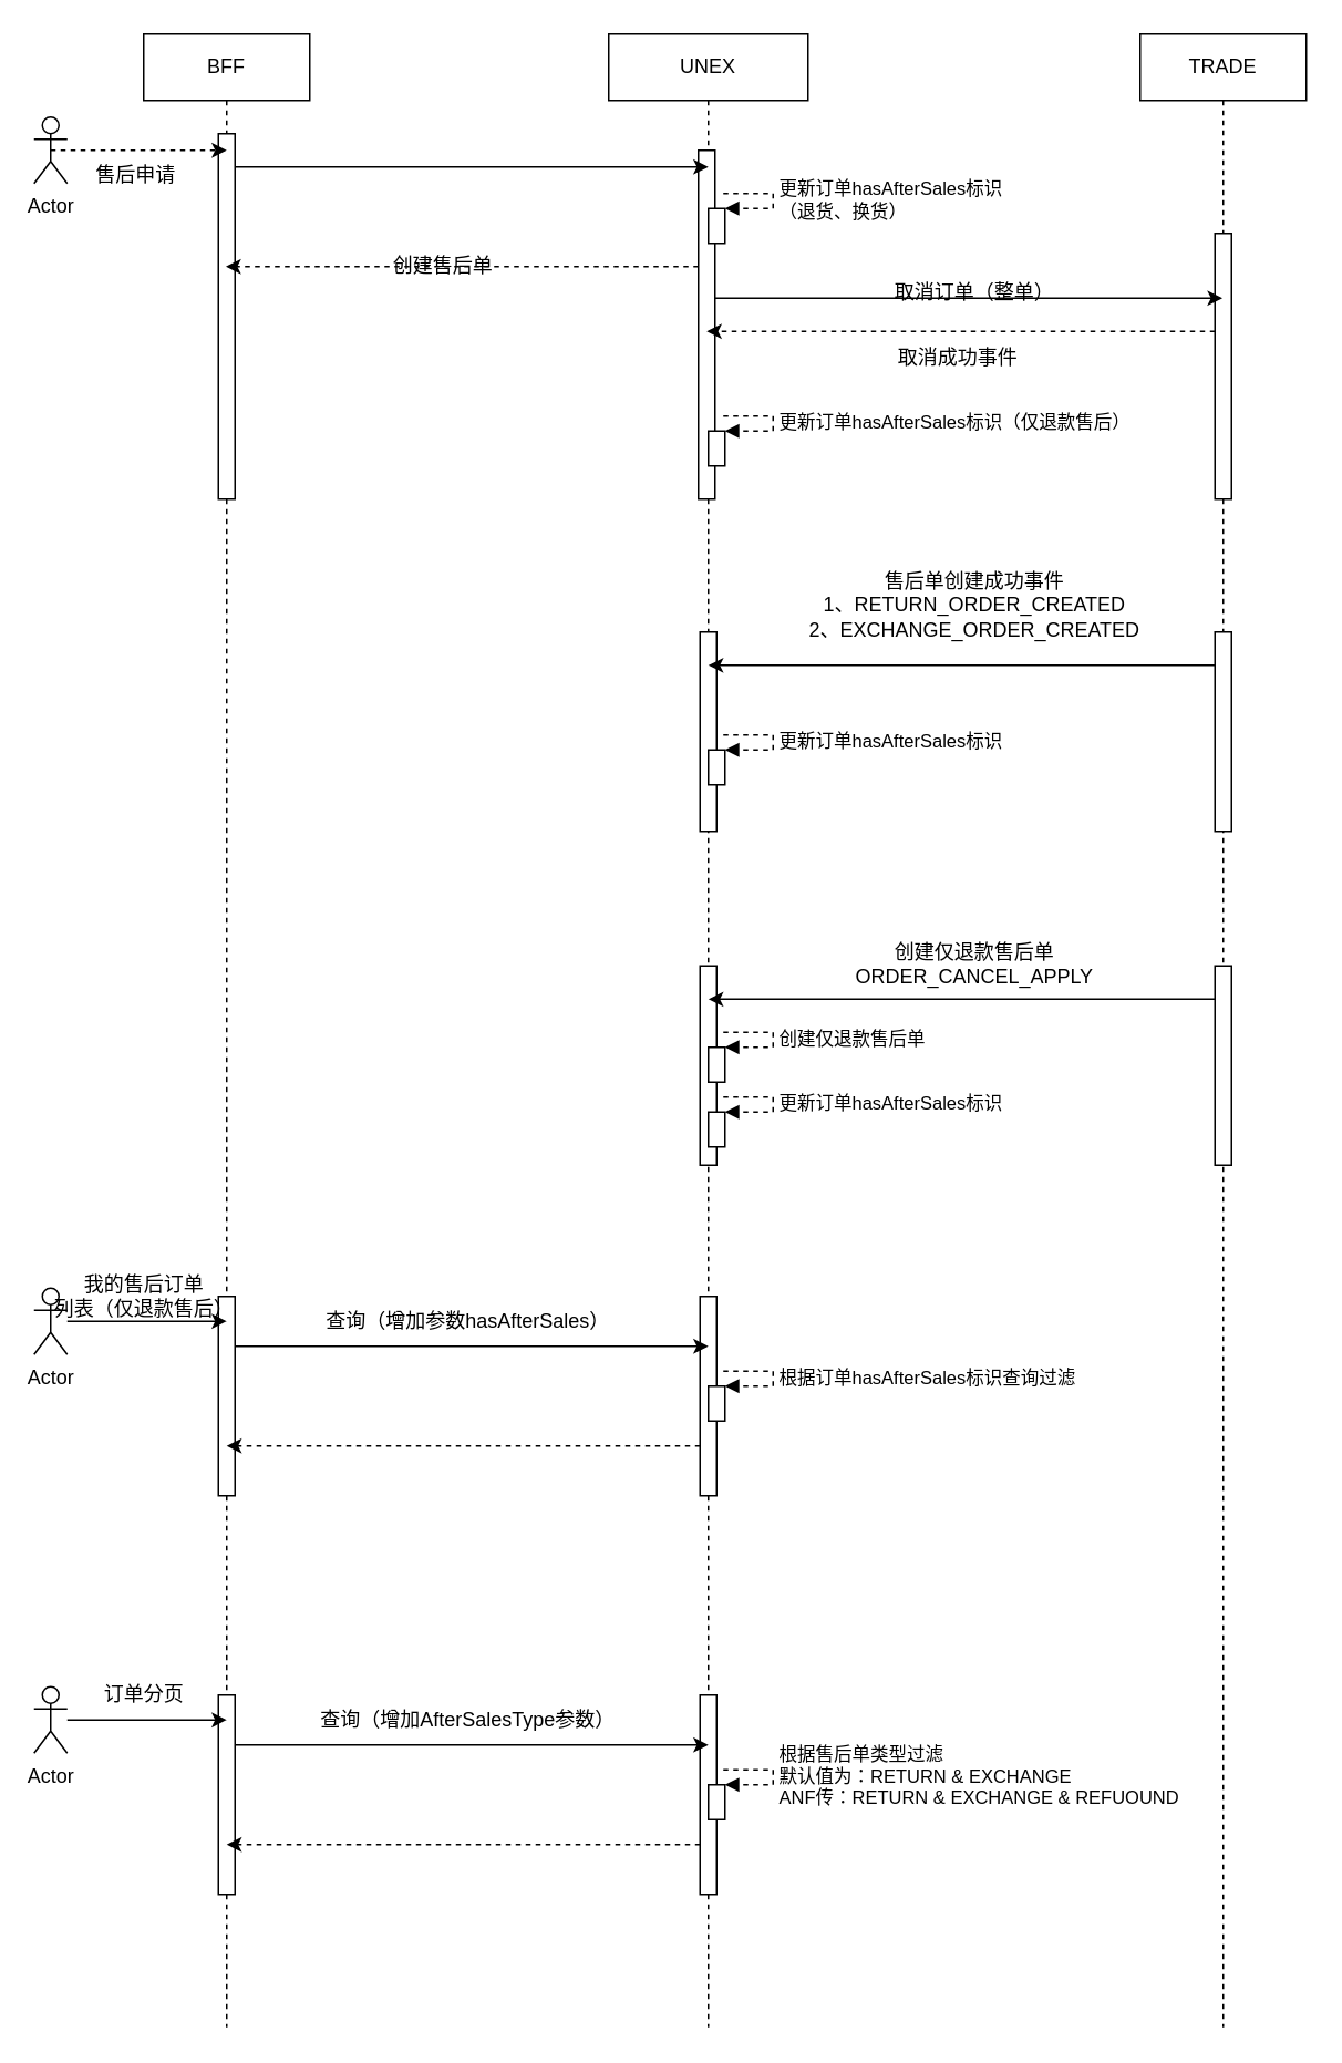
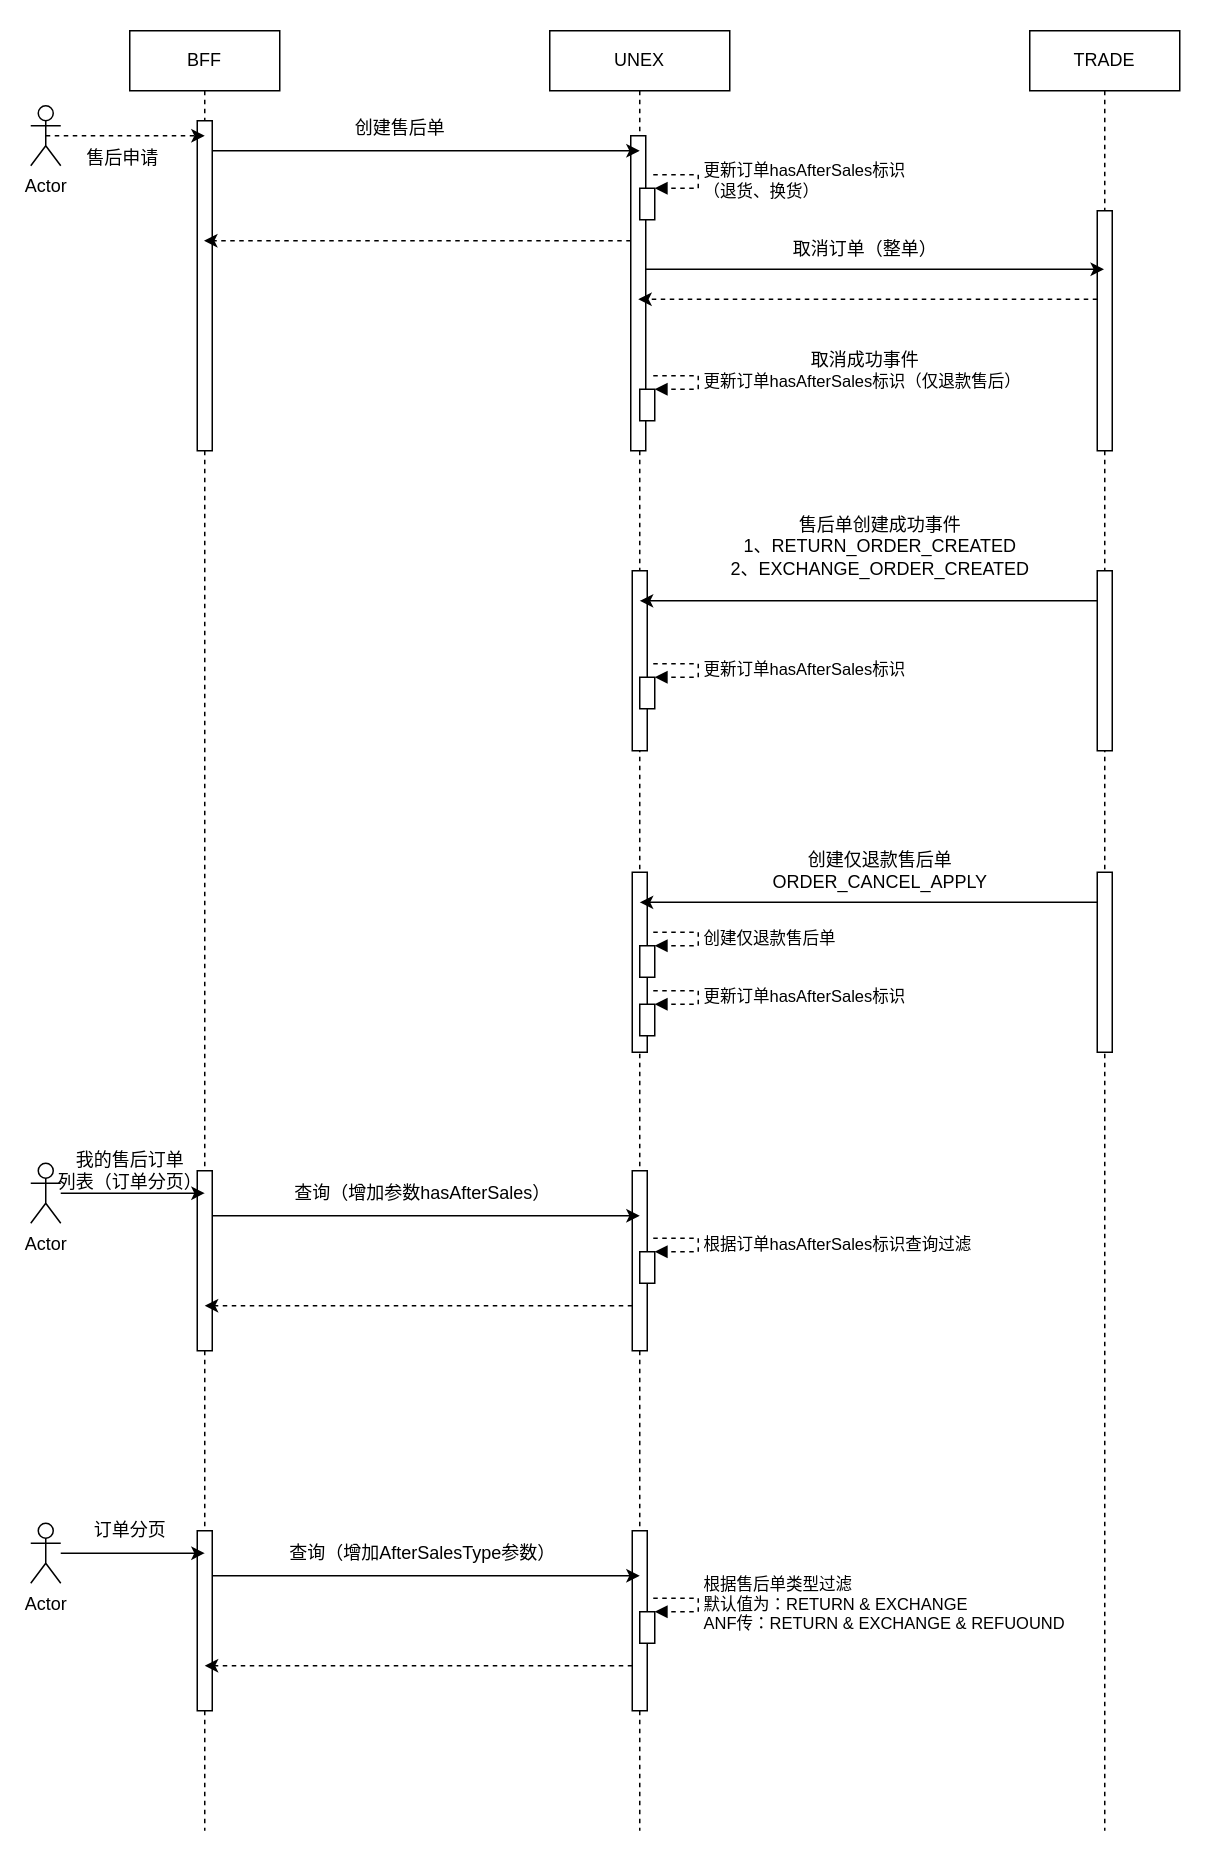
- <mxCell id="21" value="创建售后单" style="text;html=1;align=center;verticalAlign=middle;resizable=0;points=[];autosize=1;strokeColor=none;fillColor=none;" vertex="1" parent="1"><mxGeometry x="226" y="145" width="80" height="30" as="geometry" /></mxCell>
+ <mxCell id="21" value="创建售后单" style="text;html=1;align=center;verticalAlign=middle;resizable=0;points=[];autosize=1;strokeColor=none;fillColor=none;" vertex="1" parent="1"><mxGeometry x="226" y="70" width="80" height="30" as="geometry" /></mxCell>
- <mxCell id="24" value="取消订单（整单）" style="text;html=1;align=center;verticalAlign=middle;resizable=0;points=[];autosize=1;strokeColor=none;fillColor=none;" vertex="1" parent="1"><mxGeometry x="526" y="161" width="120" height="30" as="geometry" /></mxCell>
+ <mxCell id="24" value="取消订单（整单）" style="text;html=1;align=center;verticalAlign=middle;resizable=0;points=[];autosize=1;strokeColor=none;fillColor=none;" vertex="1" parent="1"><mxGeometry x="516" y="151" width="120" height="30" as="geometry" /></mxCell>
- <mxCell id="34" value="取消成功事件" style="text;html=1;align=center;verticalAlign=middle;resizable=0;points=[];autosize=1;strokeColor=none;fillColor=none;" vertex="1" parent="1"><mxGeometry x="526" y="200" width="100" height="30" as="geometry" /></mxCell>
+ <mxCell id="34" value="取消成功事件" style="text;html=1;align=center;verticalAlign=middle;resizable=0;points=[];autosize=1;strokeColor=none;fillColor=none;" vertex="1" parent="1"><mxGeometry x="526" y="225" width="100" height="30" as="geometry" /></mxCell>
- <mxCell id="31" value="我的售后订单&lt;br&gt;列表（仅退款售后）" style="text;html=1;align=center;verticalAlign=middle;resizable=0;points=[];autosize=1;strokeColor=none;fillColor=none;" vertex="1" parent="1"><mxGeometry x="26" y="760" width="120" height="40" as="geometry" /></mxCell>
+ <mxCell id="31" value="我的售后订单&lt;br&gt;列表（订单分页）" style="text;html=1;align=center;verticalAlign=middle;resizable=0;points=[];autosize=1;strokeColor=none;fillColor=none;" vertex="1" parent="1"><mxGeometry x="26" y="760" width="120" height="40" as="geometry" /></mxCell>
